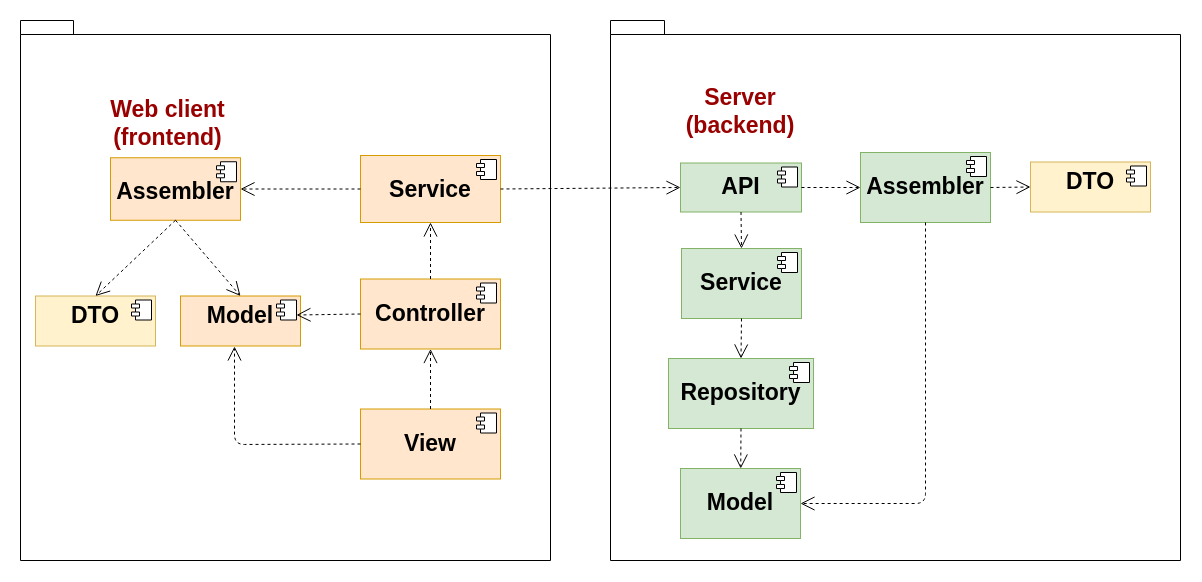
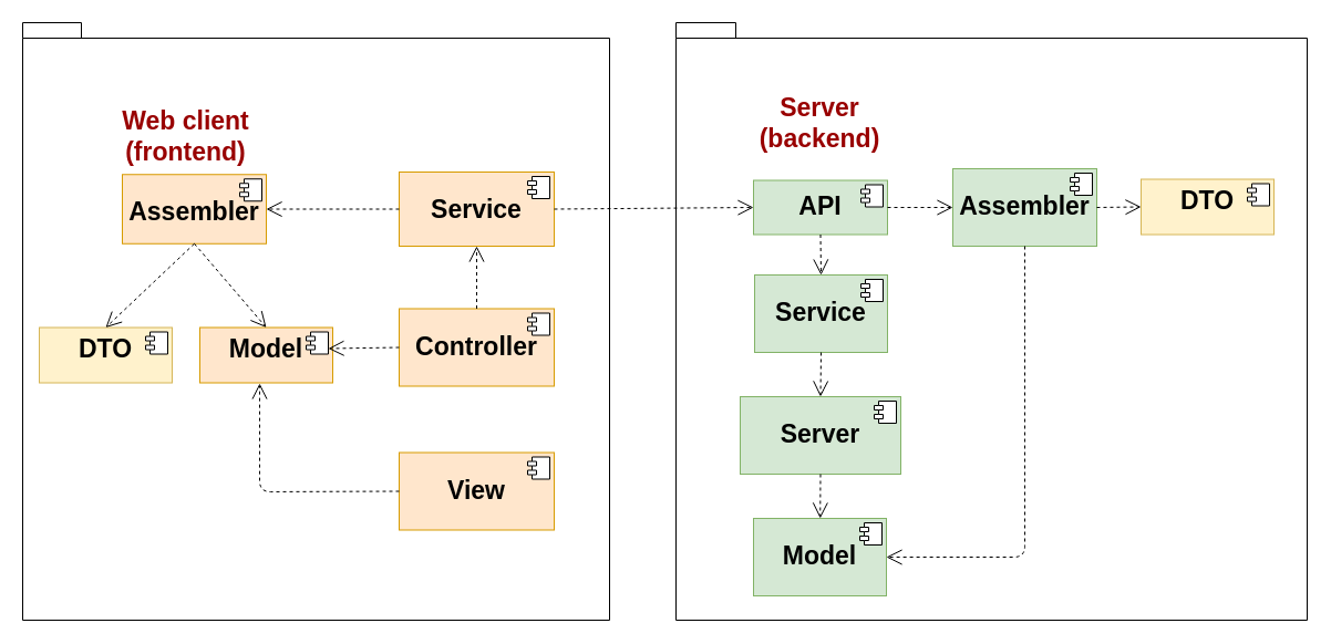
- <mxCell id="16" value="&lt;p style=&quot;margin: 0px ; margin-top: 6px ; text-align: center&quot;&gt;&lt;b&gt;&lt;font style=&quot;line-height: 250% ; font-size: 23px&quot;&gt;Repository&lt;/font&gt;&lt;/b&gt;&lt;/p&gt;" style="align=left;overflow=fill;html=1;fontSize=14;fillColor=#d5e8d4;strokeColor=#82b366;" parent="1" vertex="1"><mxGeometry x="668" y="358" width="145" height="70" as="geometry" /></mxCell>
+ <mxCell id="16" value="&lt;p style=&quot;margin: 0px ; margin-top: 6px ; text-align: center&quot;&gt;&lt;b&gt;&lt;font style=&quot;line-height: 250% ; font-size: 23px&quot;&gt;Server&lt;/font&gt;&lt;/b&gt;&lt;/p&gt;" style="align=left;overflow=fill;html=1;fontSize=14;fillColor=#d5e8d4;strokeColor=#82b366;" parent="1" vertex="1"><mxGeometry x="668" y="358" width="145" height="70" as="geometry" /></mxCell>
- <mxCell id="13" value="" style="endArrow=open;endSize=12;dashed=1;html=1;exitX=0.5;exitY=0;entryX=0.5;entryY=1;" parent="1" source="10" target="8" edge="1"><mxGeometry width="160" relative="1" as="geometry"><mxPoint x="440" y="361.5" as="sourcePoint" /><mxPoint x="440" y="305.5" as="targetPoint" /><Array as="points" /></mxGeometry></mxCell>
